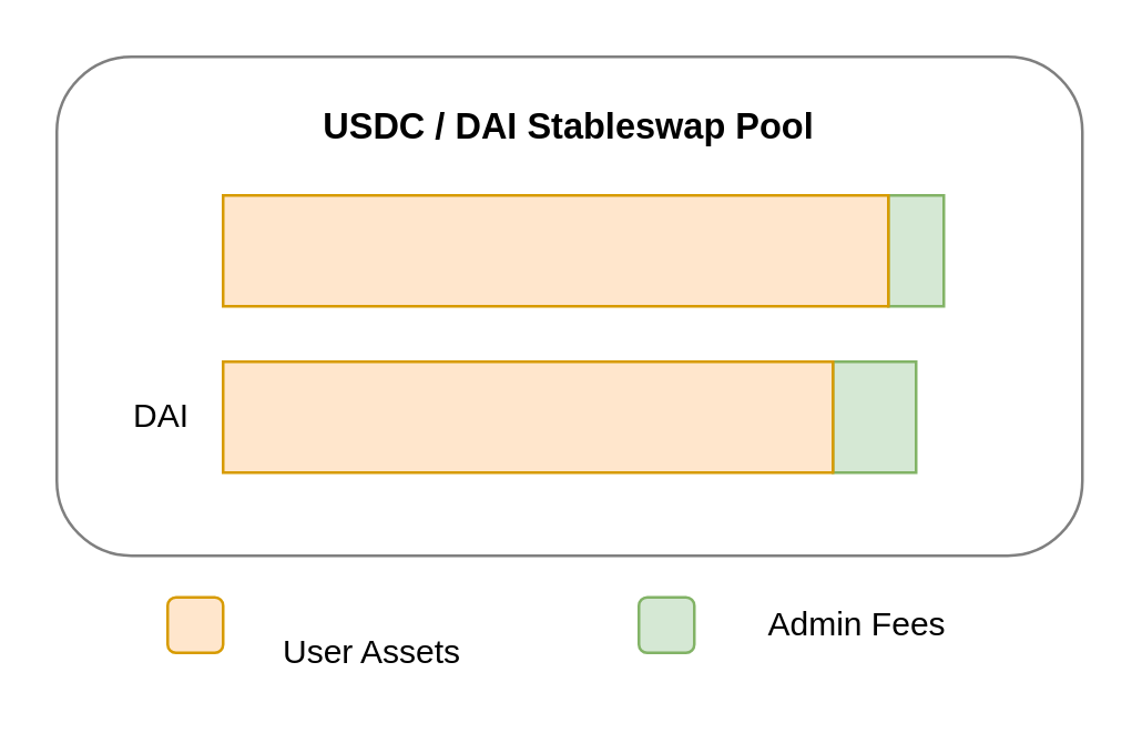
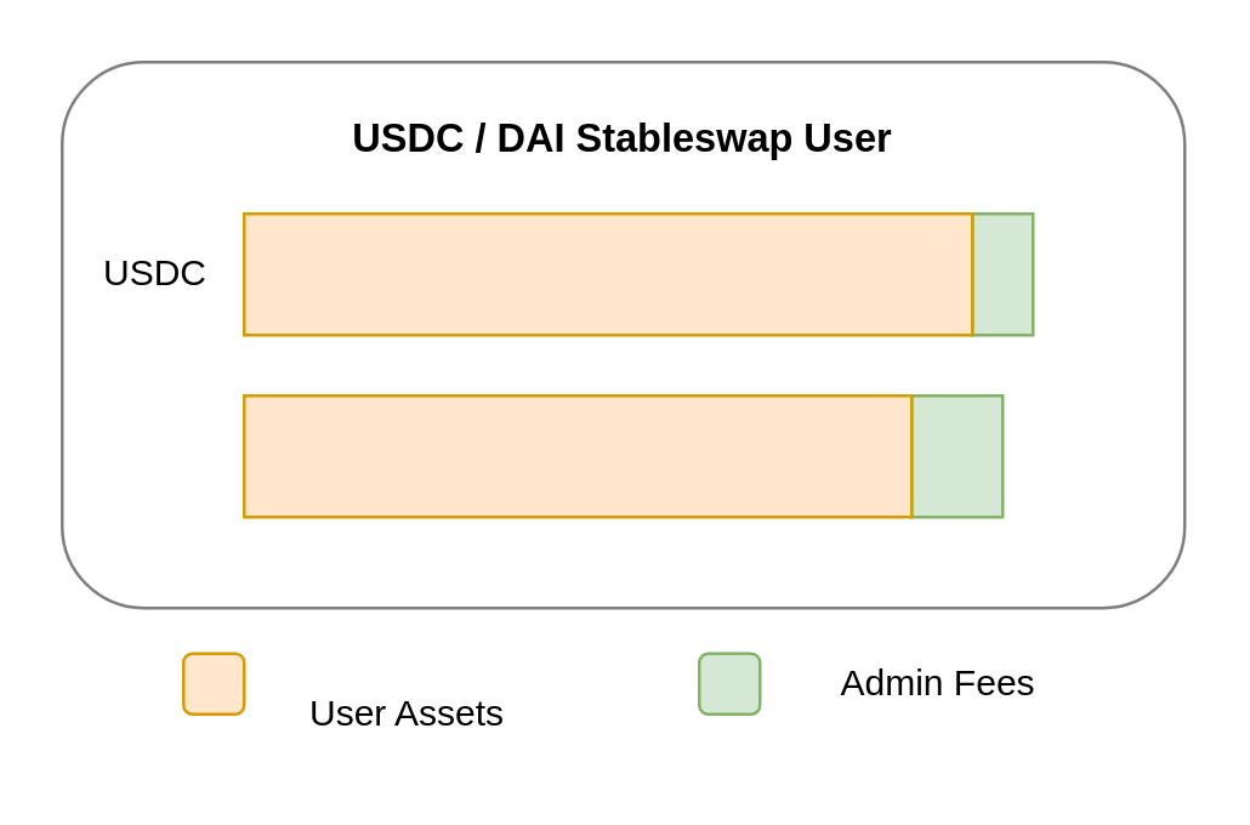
- <mxCell id="9" value="USDC / DAI Stableswap Pool" style="text;html=1;strokeColor=none;fillColor=none;align=center;verticalAlign=middle;whiteSpace=wrap;rounded=0;fontSize=13;fontStyle=1" parent="1" vertex="1"><mxGeometry x="20" y="20" width="370" height="50" as="geometry" /></mxCell>
+ <mxCell id="9" value="USDC / DAI Stableswap User" style="text;html=1;strokeColor=none;fillColor=none;align=center;verticalAlign=middle;whiteSpace=wrap;rounded=0;fontSize=13;fontStyle=1" parent="1" vertex="1"><mxGeometry x="20" y="20" width="370" height="50" as="geometry" /></mxCell>
+ <mxCell id="4" value="USDC" style="text;html=1;strokeColor=none;fillColor=none;align=right;verticalAlign=middle;whiteSpace=wrap;rounded=0;" parent="1" vertex="1"><mxGeometry x="20" y="70" width="50" height="40" as="geometry" /></mxCell>
- <mxCell id="8" value="DAI" style="text;html=1;strokeColor=none;fillColor=none;align=right;verticalAlign=middle;whiteSpace=wrap;rounded=0;" parent="1" vertex="1"><mxGeometry x="20" y="130" width="50" height="40" as="geometry" /></mxCell>
